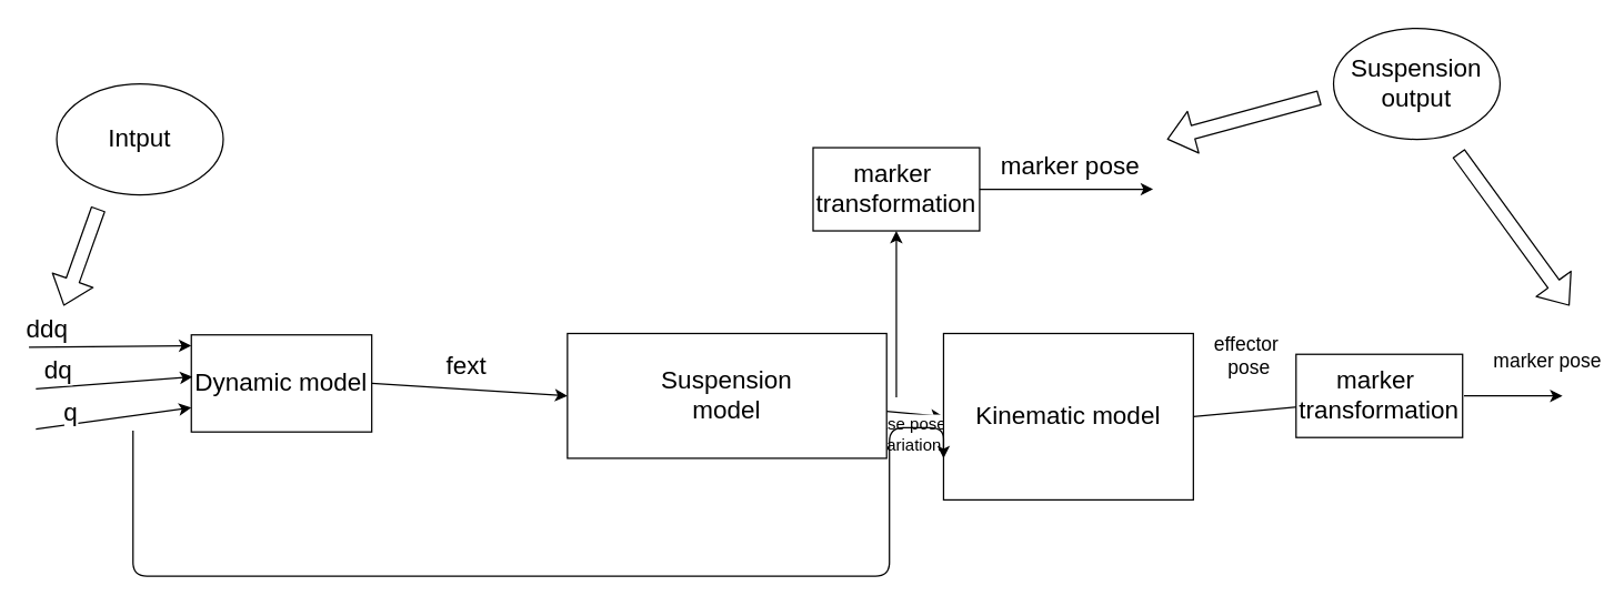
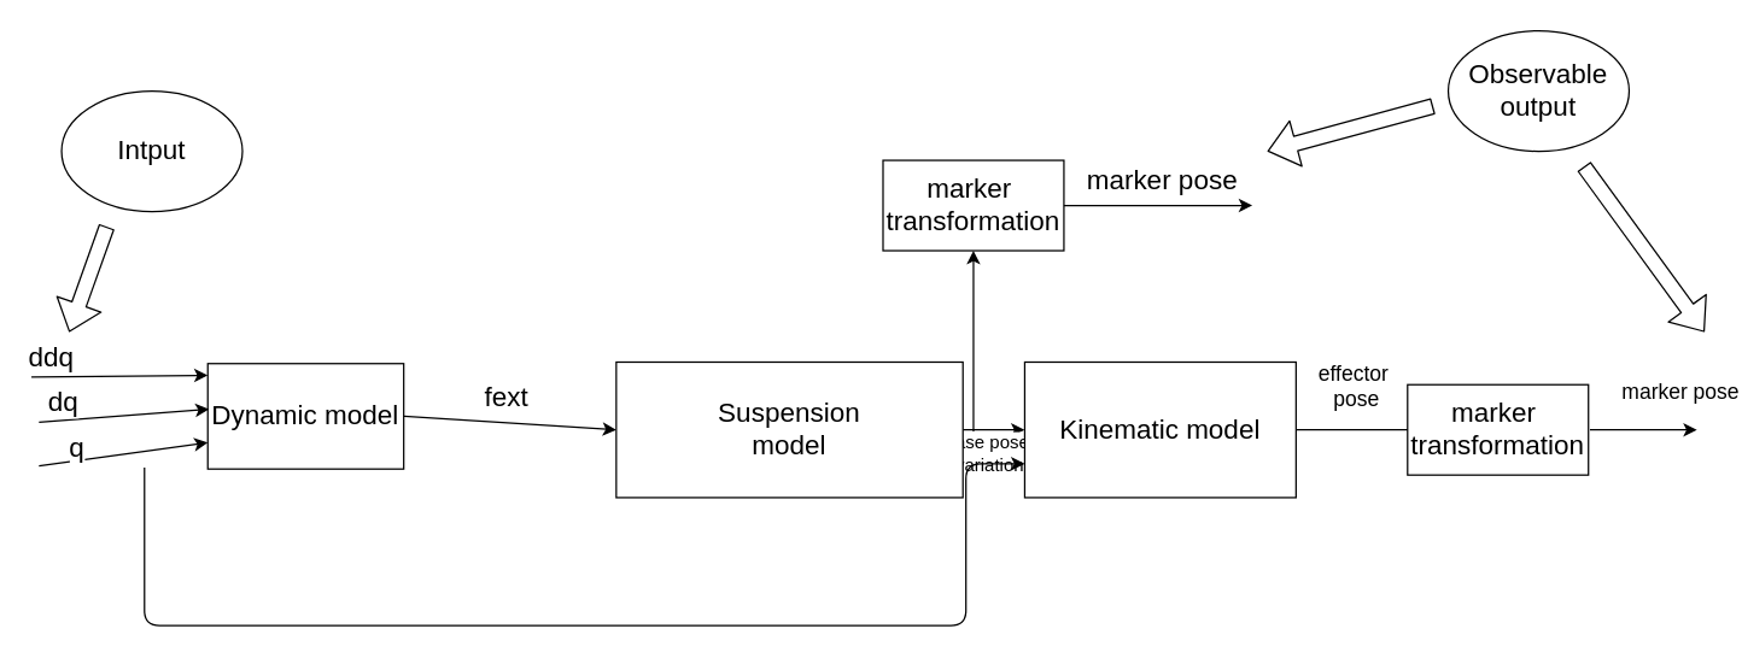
- <mxCell id="22" value="Suspension&lt;br&gt;output" style="ellipse;whiteSpace=wrap;html=1;fontSize=18;" parent="1" vertex="1"><mxGeometry x="960" y="20" width="120" height="80" as="geometry" /></mxCell>
+ <mxCell id="22" value="Observable&lt;br&gt;output" style="ellipse;whiteSpace=wrap;html=1;fontSize=18;" parent="1" vertex="1"><mxGeometry x="960" y="20" width="120" height="80" as="geometry" /></mxCell>
- <mxCell id="5" value="Kinematic model" style="rounded=0;whiteSpace=wrap;html=1;fontSize=18;" parent="1" vertex="1"><mxGeometry x="679" y="240" width="180" height="120" as="geometry" /></mxCell>
+ <mxCell id="5" value="Kinematic model" style="rounded=0;whiteSpace=wrap;html=1;fontSize=18;" parent="1" vertex="1"><mxGeometry x="679" y="240" width="180" height="90" as="geometry" /></mxCell>
